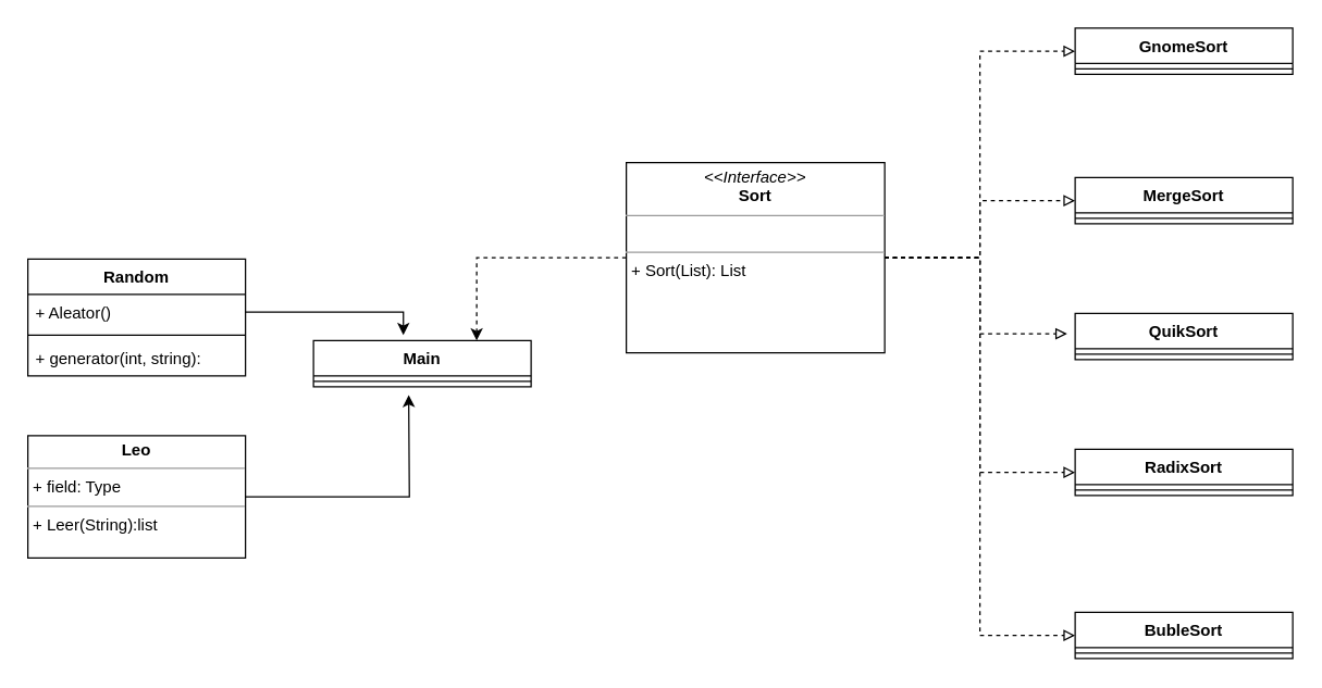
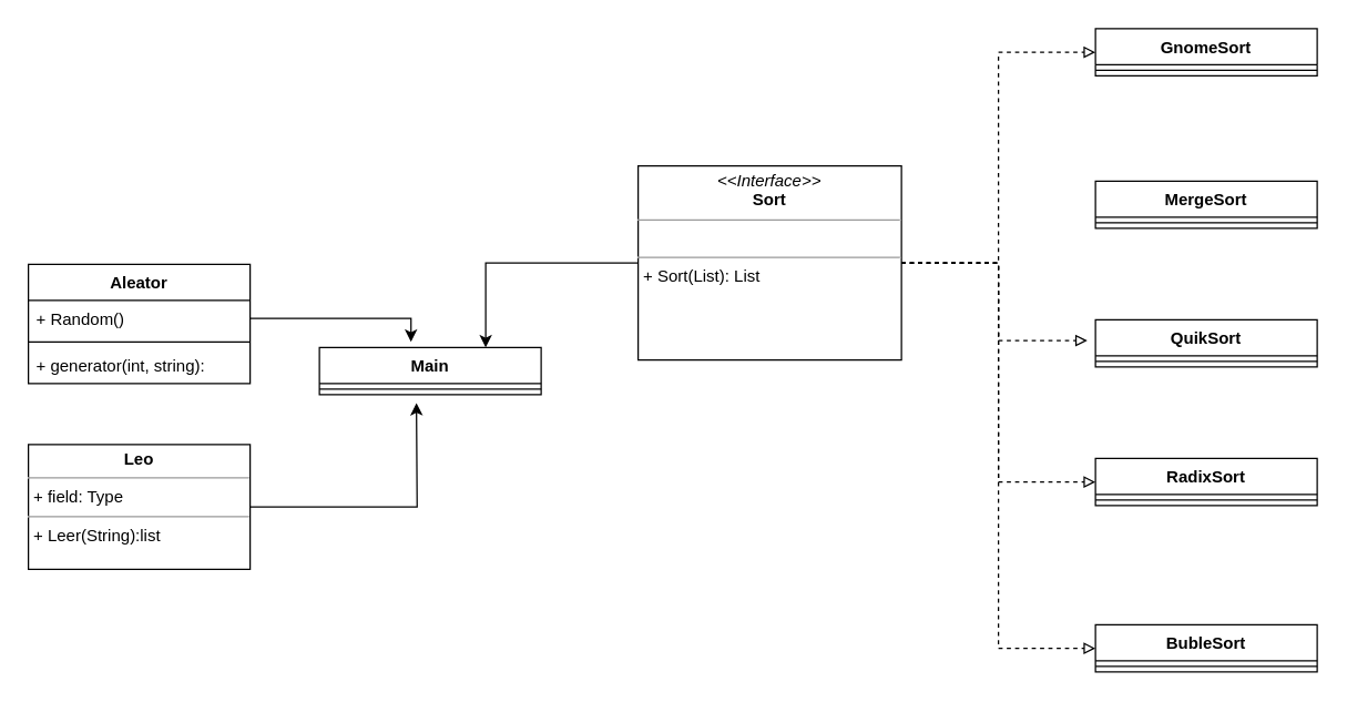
- <mxCell id="17" style="edgeStyle=orthogonalEdgeStyle;rounded=0;orthogonalLoop=1;jettySize=auto;html=1;entryX=0;entryY=0.5;entryDx=0;entryDy=0;dashed=1;endArrow=block;endFill=0;" edge="1" parent="1" source="21" target="8"><mxGeometry relative="1" as="geometry" /></mxCell>
- <mxCell id="20" style="edgeStyle=orthogonalEdgeStyle;rounded=0;orthogonalLoop=1;jettySize=auto;html=1;exitX=0;exitY=0.5;exitDx=0;exitDy=0;entryX=0.75;entryY=0;entryDx=0;entryDy=0;dashed=1;" edge="1" parent="1" source="21" target="25"><mxGeometry relative="1" as="geometry" /></mxCell>
+ <mxCell id="20" style="edgeStyle=orthogonalEdgeStyle;rounded=0;orthogonalLoop=1;jettySize=auto;html=1;exitX=0;exitY=0.5;exitDx=0;exitDy=0;entryX=0.75;entryY=0;entryDx=0;entryDy=0;" edge="1" parent="1" source="21" target="25"><mxGeometry relative="1" as="geometry" /></mxCell>
- <mxCell id="2" value="Random" style="swimlane;fontStyle=1;align=center;verticalAlign=top;childLayout=stackLayout;horizontal=1;startSize=26;horizontalStack=0;resizeParent=1;resizeParentMax=0;resizeLast=0;collapsible=1;marginBottom=0;whiteSpace=wrap;html=1;" vertex="1" parent="1"><mxGeometry x="20" y="190" width="160" height="86" as="geometry" /></mxCell>
+ <mxCell id="2" value="Aleator" style="swimlane;fontStyle=1;align=center;verticalAlign=top;childLayout=stackLayout;horizontal=1;startSize=26;horizontalStack=0;resizeParent=1;resizeParentMax=0;resizeLast=0;collapsible=1;marginBottom=0;whiteSpace=wrap;html=1;" vertex="1" parent="1"><mxGeometry x="20" y="190" width="160" height="86" as="geometry" /></mxCell>
- <mxCell id="3" value="+ Aleator()" style="text;strokeColor=none;fillColor=none;align=left;verticalAlign=top;spacingLeft=4;spacingRight=4;overflow=hidden;rotatable=0;points=[[0,0.5],[1,0.5]];portConstraint=eastwest;whiteSpace=wrap;html=1;" vertex="1" parent="2"><mxGeometry y="26" width="160" height="26" as="geometry" /></mxCell>
+ <mxCell id="3" value="+ Random()" style="text;strokeColor=none;fillColor=none;align=left;verticalAlign=top;spacingLeft=4;spacingRight=4;overflow=hidden;rotatable=0;points=[[0,0.5],[1,0.5]];portConstraint=eastwest;whiteSpace=wrap;html=1;" vertex="1" parent="2"><mxGeometry y="26" width="160" height="26" as="geometry" /></mxCell>
